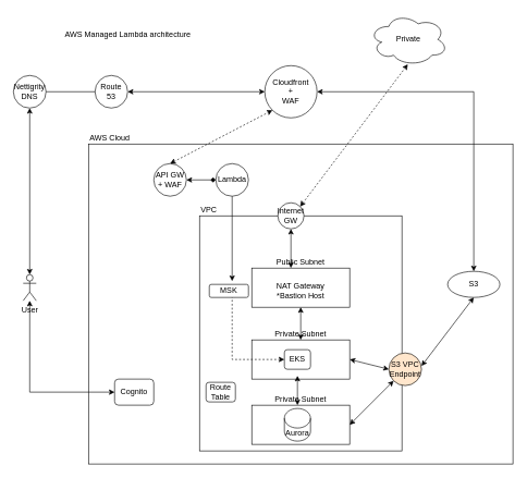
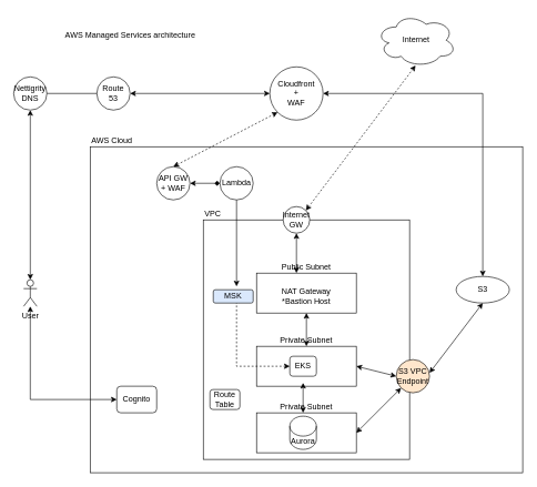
- <mxCell id="33" value="AWS Managed Lambda architecture" style="text;html=1;align=center;verticalAlign=middle;resizable=0;points=[];autosize=1;strokeColor=none;fillColor=none;" parent="1" vertex="1"><mxGeometry x="85" y="38" width="220" height="30" as="geometry" /></mxCell>
+ <mxCell id="33" value="AWS Managed Services architecture" style="text;html=1;align=center;verticalAlign=middle;resizable=0;points=[];autosize=1;strokeColor=none;fillColor=none;" parent="1" vertex="1"><mxGeometry x="85" y="38" width="220" height="30" as="geometry" /></mxCell>
- <mxCell id="22" value="Private" style="ellipse;shape=cloud;whiteSpace=wrap;html=1;" parent="1" vertex="1"><mxGeometry x="565" y="20" width="120" height="80" as="geometry" /></mxCell>
+ <mxCell id="22" value="Internet" style="ellipse;shape=cloud;whiteSpace=wrap;html=1;" parent="1" vertex="1"><mxGeometry x="565" y="20" width="120" height="80" as="geometry" /></mxCell>
- <mxCell id="39" value="MSK" style="rounded=1;whiteSpace=wrap;html=1;" vertex="1" parent="1"><mxGeometry x="320" y="435" width="60" height="20" as="geometry" /></mxCell>
+ <mxCell id="39" value="MSK" style="rounded=1;whiteSpace=wrap;html=1;fillColor=#dae8fc;" vertex="1" parent="1"><mxGeometry x="320" y="435" width="60" height="20" as="geometry" /></mxCell>
